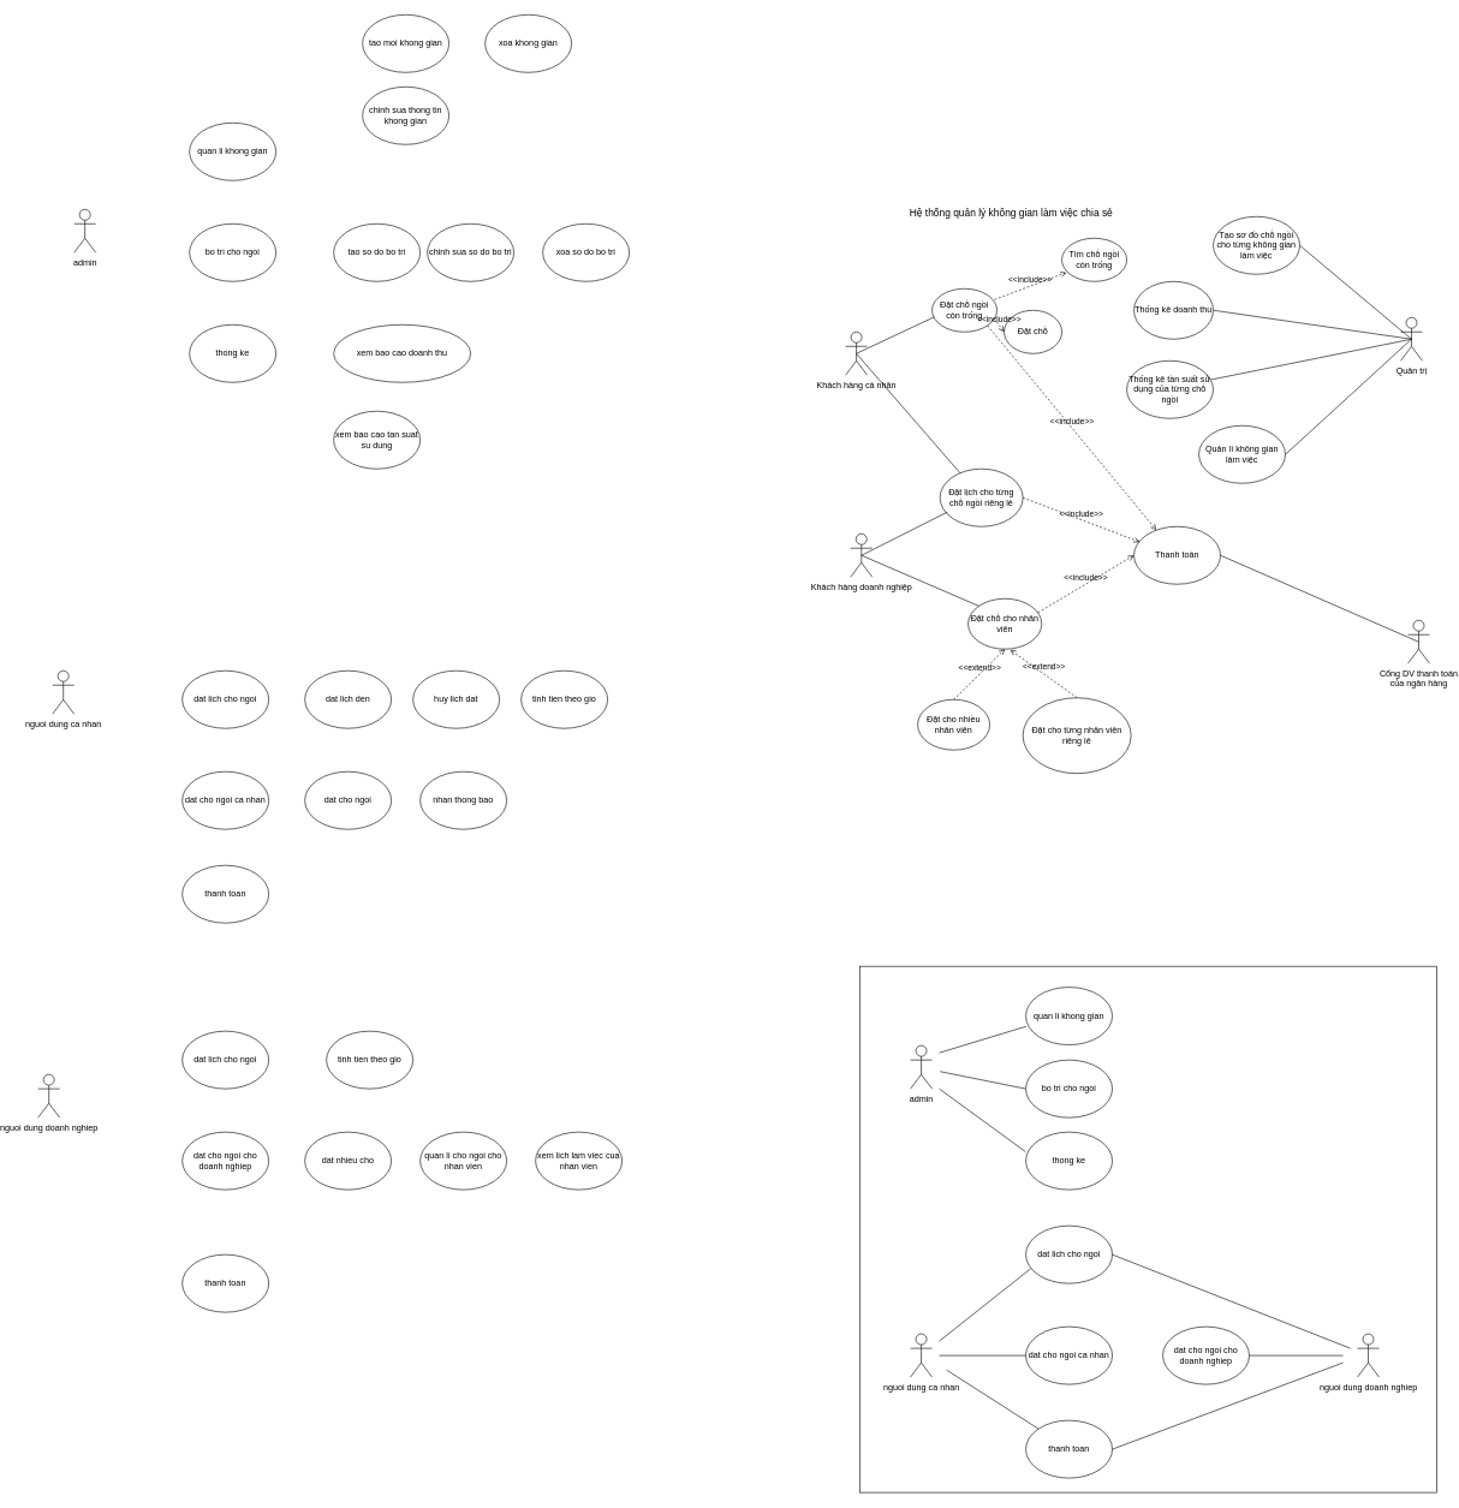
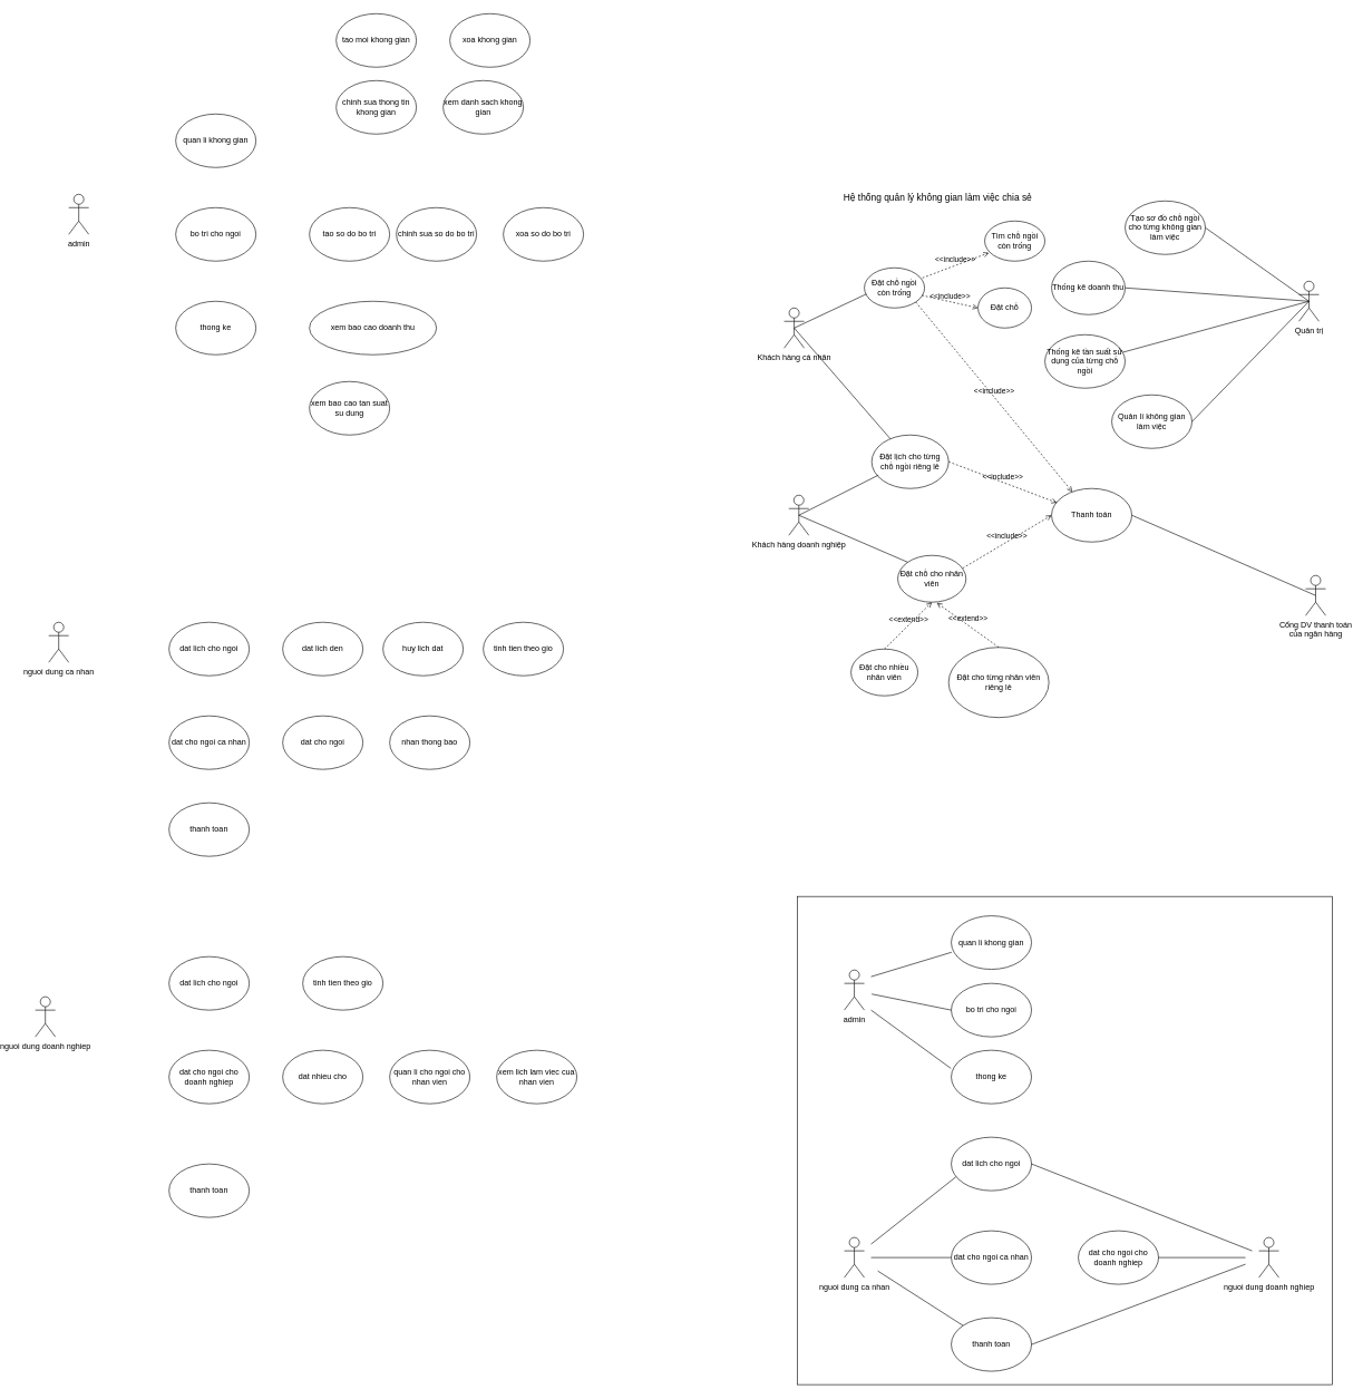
+ <mxCell id="12" value="xem danh sach khong gian" style="ellipse;whiteSpace=wrap;html=1;" parent="1" vertex="1"><mxGeometry x="630" y="120" width="120" height="80" as="geometry" /></mxCell>
- <mxCell id="61" value="Đặt chỗ" style="ellipse;whiteSpace=wrap;html=1;" vertex="1" parent="1"><mxGeometry x="1360" y="430" width="80" height="60" as="geometry" /></mxCell>
+ <mxCell id="61" value="Đặt chỗ" style="ellipse;whiteSpace=wrap;html=1;" vertex="1" parent="1"><mxGeometry x="1430" y="430" width="80" height="60" as="geometry" /></mxCell>
- <mxCell id="34" value="Quản trị&lt;br&gt;" style="shape=umlActor;verticalLabelPosition=bottom;verticalAlign=top;html=1;outlineConnect=0;" vertex="1" parent="1"><mxGeometry x="1910" y="440" width="30" height="60" as="geometry" /></mxCell>
+ <mxCell id="34" value="Quản trị&lt;br&gt;" style="shape=umlActor;verticalLabelPosition=bottom;verticalAlign=top;html=1;outlineConnect=0;" vertex="1" parent="1"><mxGeometry x="1910" y="420" width="30" height="60" as="geometry" /></mxCell>
